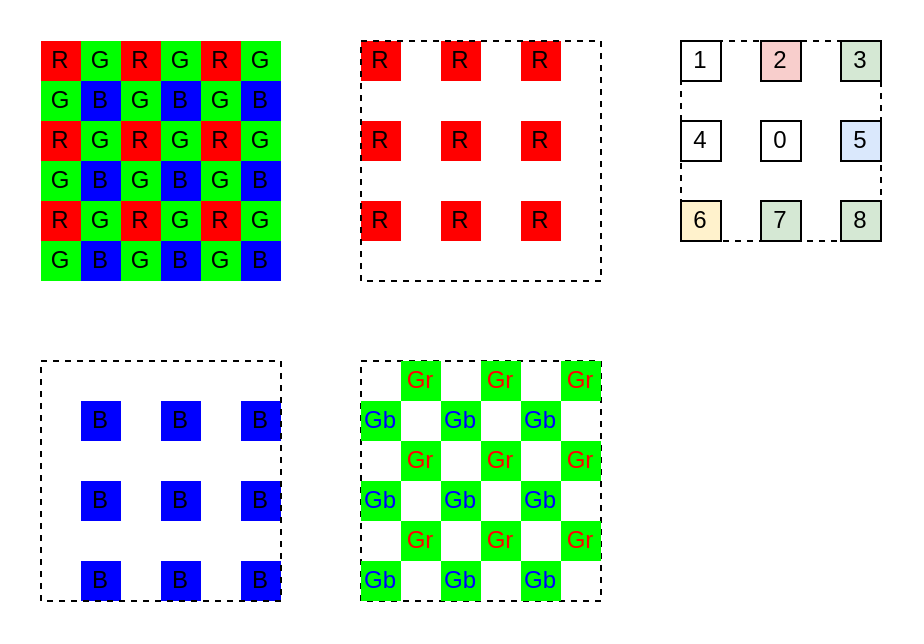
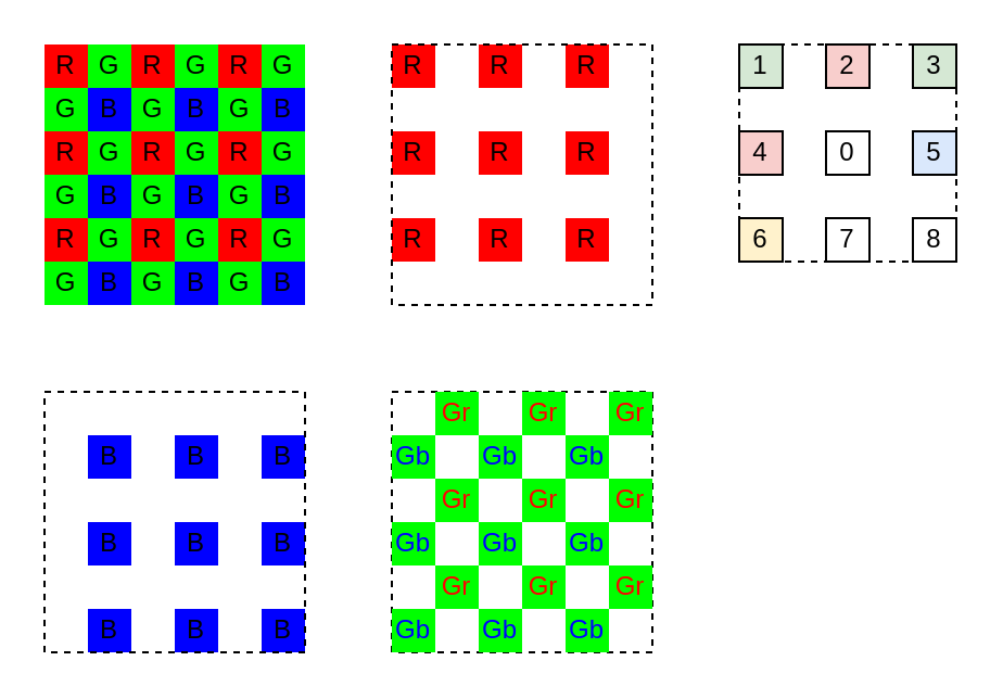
- <mxCell id="103" value="1" style="whiteSpace=wrap;html=1;aspect=fixed;" vertex="1" parent="1"><mxGeometry x="340" y="20" width="20" height="20" as="geometry" /></mxCell>
+ <mxCell id="103" value="1" style="whiteSpace=wrap;html=1;aspect=fixed;fillColor=#d5e8d4;" vertex="1" parent="1"><mxGeometry x="340" y="20" width="20" height="20" as="geometry" /></mxCell>
- <mxCell id="101" value="4" style="whiteSpace=wrap;html=1;aspect=fixed;" vertex="1" parent="1"><mxGeometry x="340" y="60" width="20" height="20" as="geometry" /></mxCell>
+ <mxCell id="101" value="4" style="whiteSpace=wrap;html=1;aspect=fixed;fillColor=#f8cecc;" vertex="1" parent="1"><mxGeometry x="340" y="60" width="20" height="20" as="geometry" /></mxCell>
- <mxCell id="97" value="7" style="whiteSpace=wrap;html=1;aspect=fixed;fillColor=#d5e8d4;" vertex="1" parent="1"><mxGeometry x="380" y="100" width="20" height="20" as="geometry" /></mxCell>
+ <mxCell id="97" value="7" style="whiteSpace=wrap;html=1;aspect=fixed;" vertex="1" parent="1"><mxGeometry x="380" y="100" width="20" height="20" as="geometry" /></mxCell>
- <mxCell id="98" value="8" style="whiteSpace=wrap;html=1;aspect=fixed;fillColor=#d5e8d4;" vertex="1" parent="1"><mxGeometry x="420" y="100" width="20" height="20" as="geometry" /></mxCell>
+ <mxCell id="98" value="8" style="whiteSpace=wrap;html=1;aspect=fixed;" vertex="1" parent="1"><mxGeometry x="420" y="100" width="20" height="20" as="geometry" /></mxCell>
